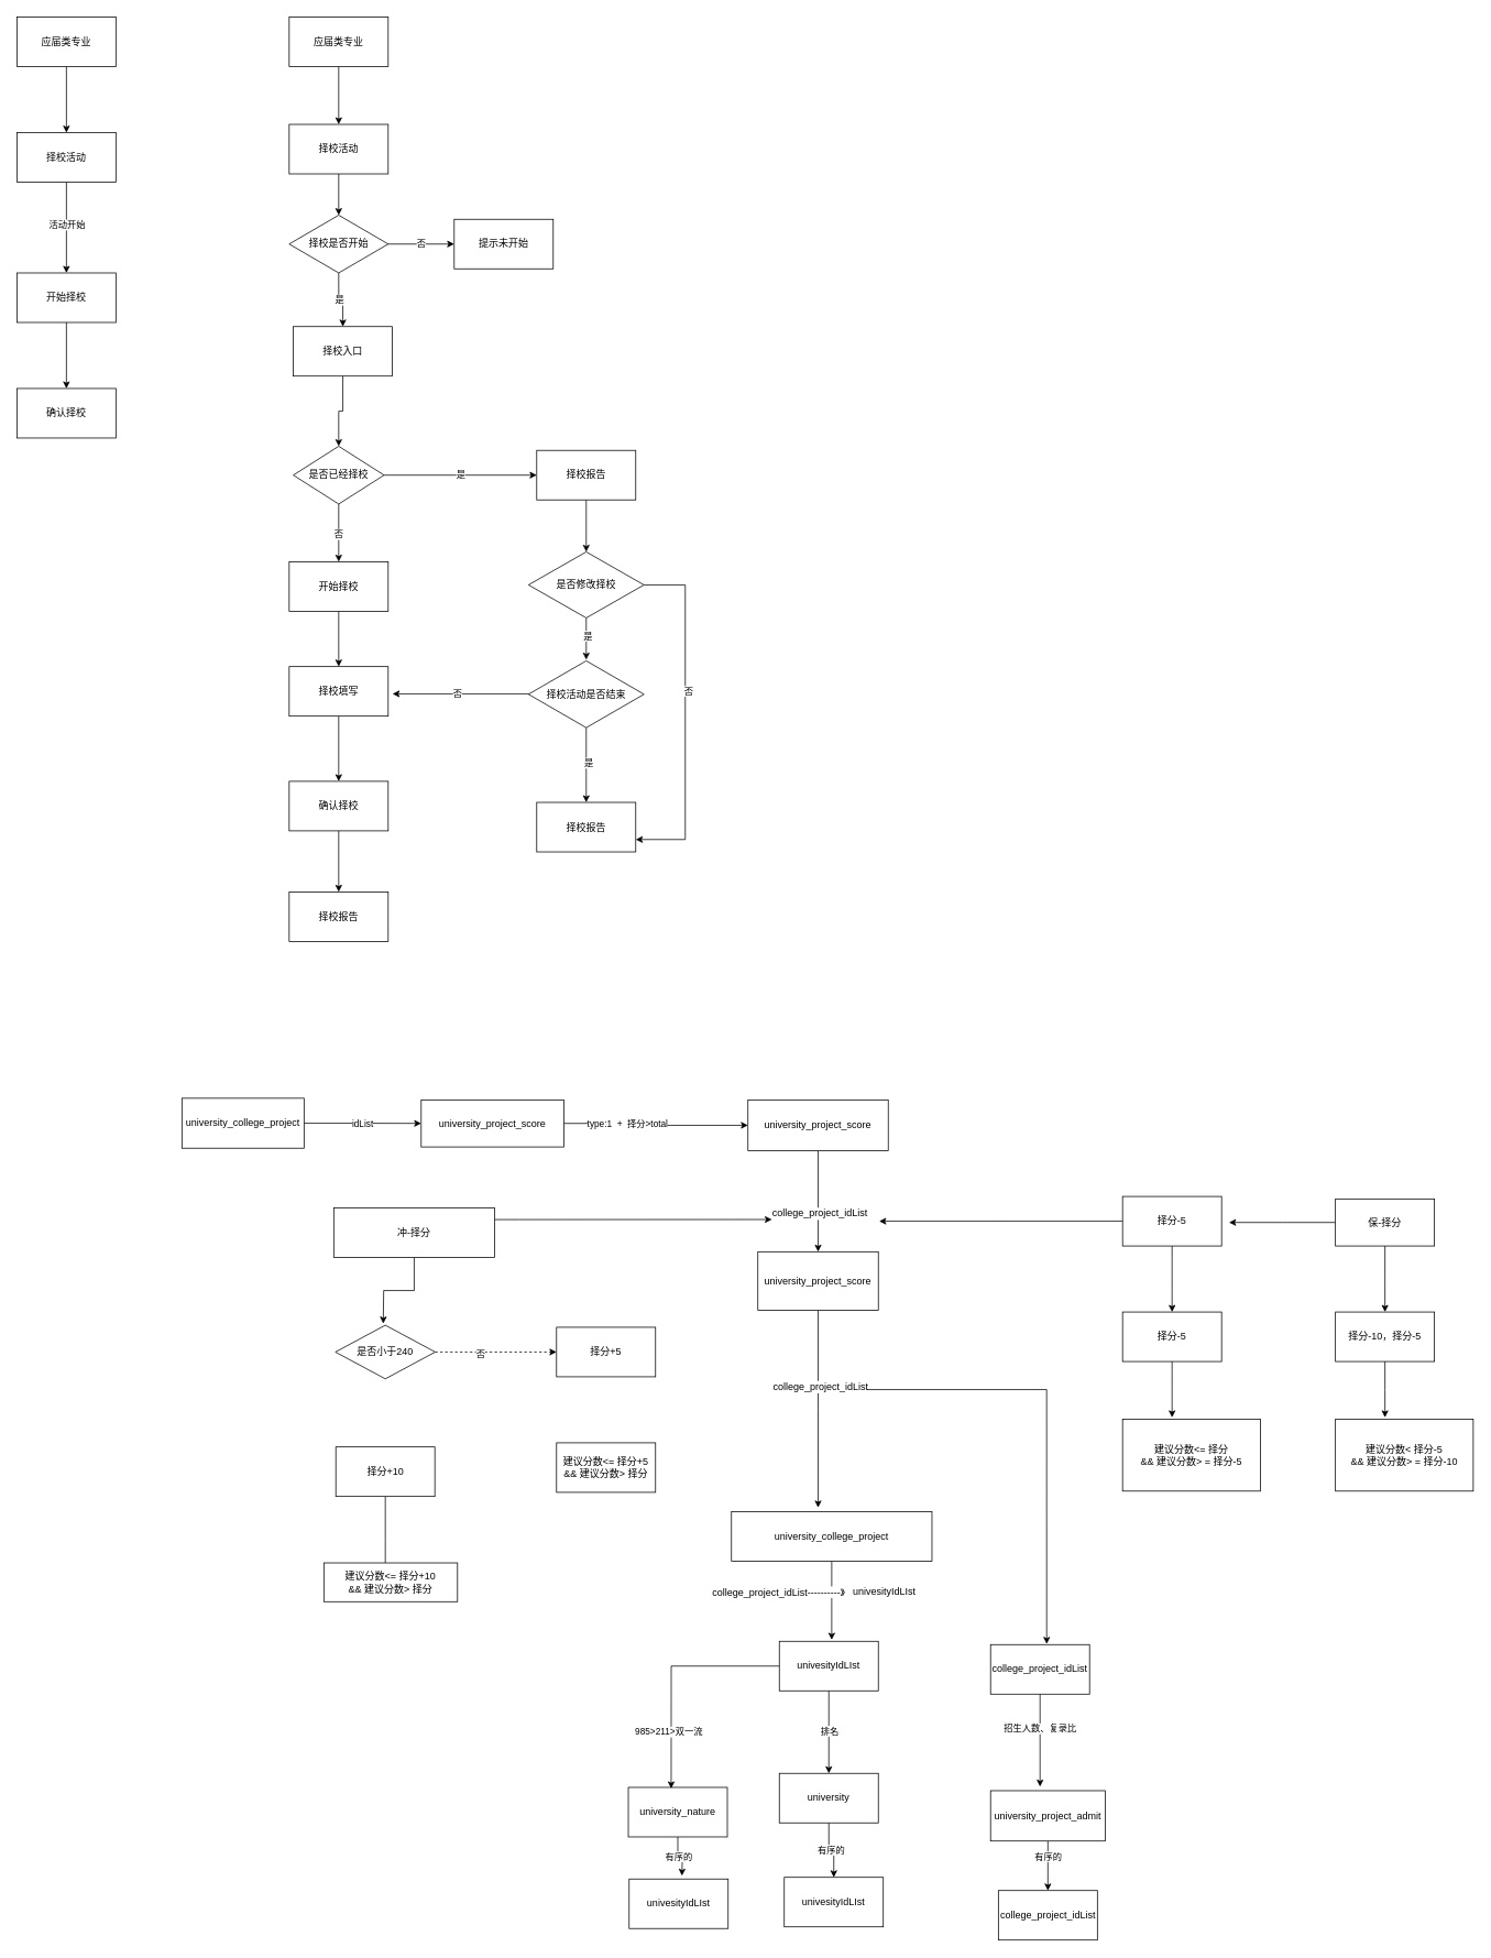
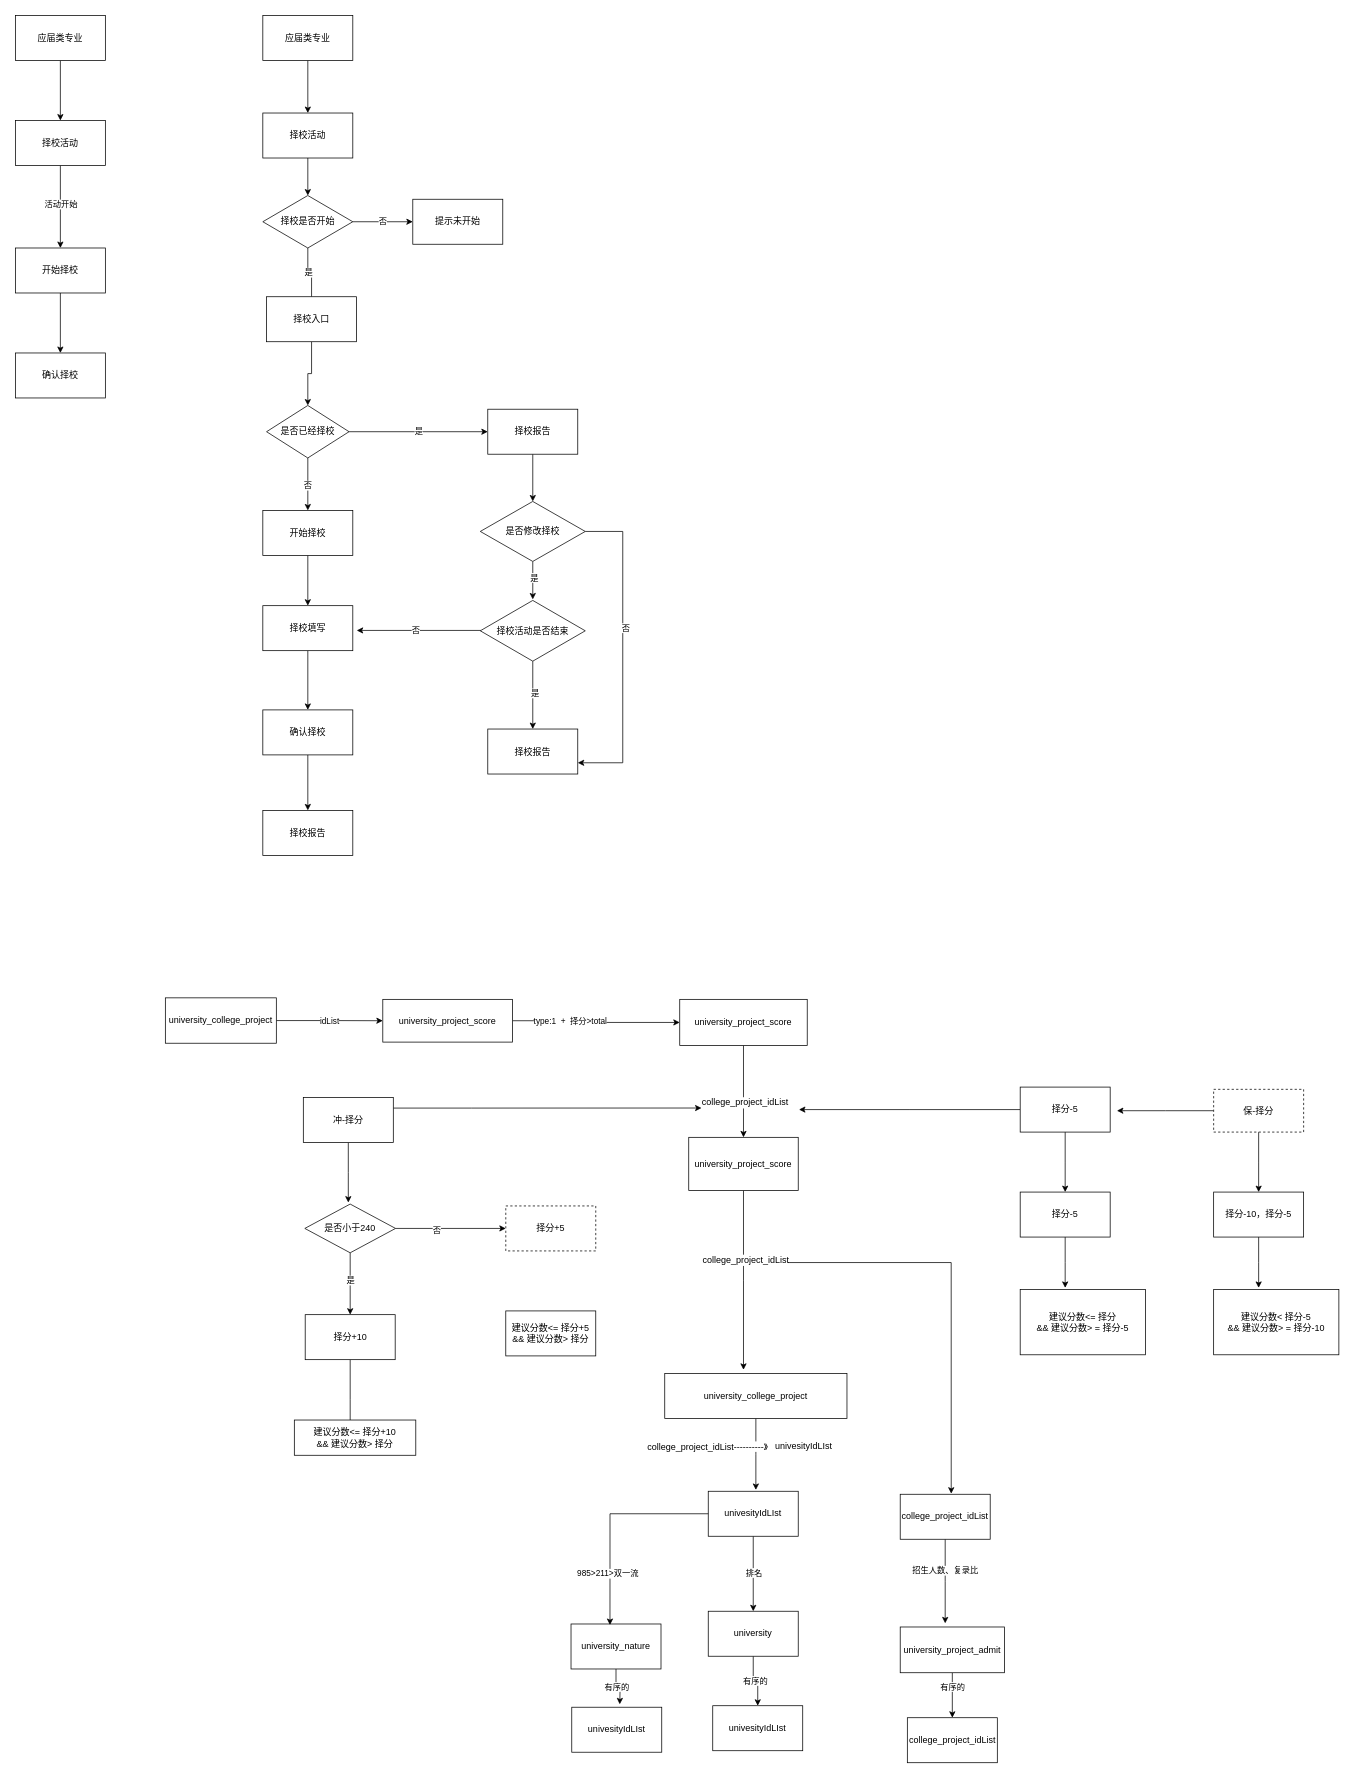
- <mxCell id="14" value="" style="edgeStyle=orthogonalEdgeStyle;rounded=0;orthogonalLoop=1;jettySize=auto;html=1;" parent="1" source="17" target="19" edge="1"><mxGeometry relative="1" as="geometry" /></mxCell>
+ <mxCell id="14" value="" style="edgeStyle=orthogonalEdgeStyle;rounded=0;orthogonalLoop=1;jettySize=auto;html=1;endArrow=none;" parent="1" source="17" target="19" edge="1"><mxGeometry relative="1" as="geometry" /></mxCell>
- <mxCell id="77" value="保-择分" style="whiteSpace=wrap;html=1;" vertex="1" parent="1"><mxGeometry x="1618" y="1452" width="120" height="57" as="geometry" /></mxCell>
+ <mxCell id="77" value="保-择分" style="whiteSpace=wrap;html=1;dashed=1;" vertex="1" parent="1"><mxGeometry x="1618" y="1452" width="120" height="57" as="geometry" /></mxCell>
- <mxCell id="58" value="冲-择分" style="whiteSpace=wrap;html=1;" vertex="1" parent="1"><mxGeometry x="404" y="1463" width="195" height="60" as="geometry" /></mxCell>
+ <mxCell id="58" value="冲-择分" style="whiteSpace=wrap;html=1;" vertex="1" parent="1"><mxGeometry x="404" y="1463" width="120" height="60" as="geometry" /></mxCell>
- <mxCell id="61" value="" style="edgeStyle=orthogonalEdgeStyle;rounded=0;orthogonalLoop=1;jettySize=auto;html=1;dashed=1;" edge="1" parent="1" source="63" target="67"><mxGeometry relative="1" as="geometry" /></mxCell>
+ <mxCell id="61" value="" style="edgeStyle=orthogonalEdgeStyle;rounded=0;orthogonalLoop=1;jettySize=auto;html=1;" edge="1" parent="1" source="63" target="67"><mxGeometry relative="1" as="geometry" /></mxCell>
- <mxCell id="67" value="择分+5" style="whiteSpace=wrap;html=1;" vertex="1" parent="1"><mxGeometry x="674" y="1607.5" width="120" height="60" as="geometry" /></mxCell>
+ <mxCell id="67" value="择分+5" style="whiteSpace=wrap;html=1;dashed=1;" vertex="1" parent="1"><mxGeometry x="674" y="1607.5" width="120" height="60" as="geometry" /></mxCell>
+ <mxCell id="59" value="" style="edgeStyle=orthogonalEdgeStyle;rounded=0;orthogonalLoop=1;jettySize=auto;html=1;" edge="1" parent="1" source="63" target="65"><mxGeometry relative="1" as="geometry" /></mxCell>
+ <mxCell id="60" value="是" style="edgeLabel;html=1;align=center;verticalAlign=middle;resizable=0;points=[];" vertex="1" connectable="0" parent="59"><mxGeometry x="-0.116" relative="1" as="geometry"><mxPoint as="offset" /></mxGeometry></mxCell>
